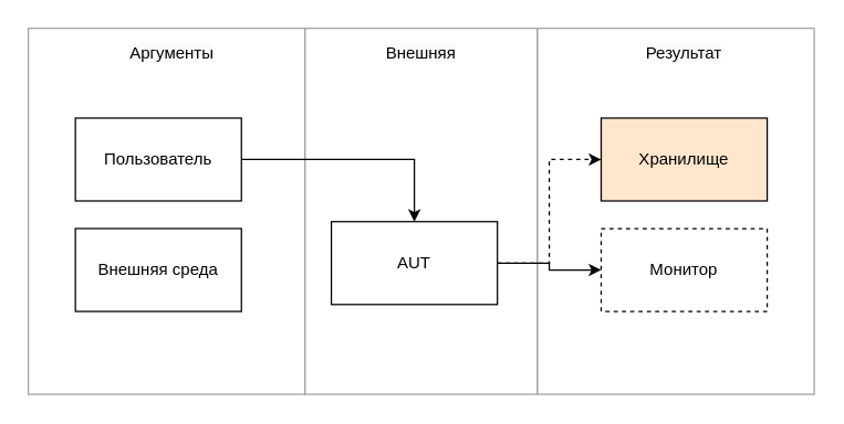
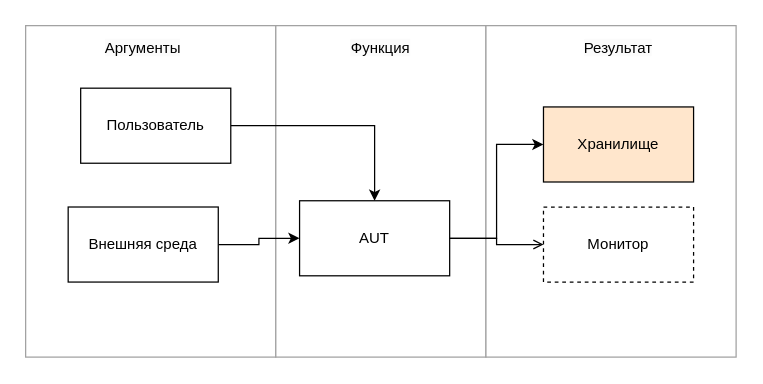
- <mxCell id="15" value="&lt;span style=&quot;color: rgb(0, 0, 0); font-family: Helvetica; font-size: 12px; font-style: normal; font-variant-ligatures: normal; font-variant-caps: normal; font-weight: 400; letter-spacing: normal; orphans: 2; text-indent: 0px; text-transform: none; widows: 2; word-spacing: 0px; -webkit-text-stroke-width: 0px; white-space: normal; background-color: rgb(251, 251, 251); text-decoration-thickness: initial; text-decoration-style: initial; text-decoration-color: initial; float: none; display: inline !important;&quot;&gt;Внешняя&lt;/span&gt;" style="text;whiteSpace=wrap;html=1;align=center;" parent="1" vertex="1"><mxGeometry x="251" y="24" width="106" height="36" as="geometry" /></mxCell>
+ <mxCell id="15" value="&lt;span style=&quot;color: rgb(0, 0, 0); font-family: Helvetica; font-size: 12px; font-style: normal; font-variant-ligatures: normal; font-variant-caps: normal; font-weight: 400; letter-spacing: normal; orphans: 2; text-indent: 0px; text-transform: none; widows: 2; word-spacing: 0px; -webkit-text-stroke-width: 0px; white-space: normal; background-color: rgb(251, 251, 251); text-decoration-thickness: initial; text-decoration-style: initial; text-decoration-color: initial; float: none; display: inline !important;&quot;&gt;Функция&lt;/span&gt;" style="text;whiteSpace=wrap;html=1;align=center;" parent="1" vertex="1"><mxGeometry x="251" y="24" width="106" height="36" as="geometry" /></mxCell>
- <mxCell id="14" value="&lt;span style=&quot;color: rgb(0, 0, 0); font-family: Helvetica; font-size: 12px; font-style: normal; font-variant-ligatures: normal; font-variant-caps: normal; font-weight: 400; letter-spacing: normal; orphans: 2; text-indent: 0px; text-transform: none; widows: 2; word-spacing: 0px; -webkit-text-stroke-width: 0px; white-space: normal; background-color: rgb(251, 251, 251); text-decoration-thickness: initial; text-decoration-style: initial; text-decoration-color: initial; float: none; display: inline !important;&quot;&gt;Аргументы&lt;/span&gt;" style="text;whiteSpace=wrap;html=1;align=center;" parent="1" vertex="1"><mxGeometry x="71" y="24" width="106" height="36" as="geometry" /></mxCell>
+ <mxCell id="14" value="&lt;span style=&quot;color: rgb(0, 0, 0); font-family: Helvetica; font-size: 12px; font-style: normal; font-variant-ligatures: normal; font-variant-caps: normal; font-weight: 400; letter-spacing: normal; orphans: 2; text-indent: 0px; text-transform: none; widows: 2; word-spacing: 0px; -webkit-text-stroke-width: 0px; white-space: normal; background-color: rgb(251, 251, 251); text-decoration-thickness: initial; text-decoration-style: initial; text-decoration-color: initial; float: none; display: inline !important;&quot;&gt;Аргументы&lt;/span&gt;" style="text;whiteSpace=wrap;html=1;align=center;" parent="1" vertex="1"><mxGeometry x="61" y="24" width="106" height="36" as="geometry" /></mxCell>
- <mxCell id="8" value="Пользователь" style="rounded=0;whiteSpace=wrap;html=1;" parent="1" vertex="1"><mxGeometry x="54" y="85" width="120" height="60" as="geometry" /></mxCell>
+ <mxCell id="8" value="Пользователь" style="rounded=0;whiteSpace=wrap;html=1;" parent="1" vertex="1"><mxGeometry x="64" y="70" width="120" height="60" as="geometry" /></mxCell>
- <mxCell id="11" value="" style="edgeStyle=orthogonalEdgeStyle;rounded=0;orthogonalLoop=1;jettySize=auto;html=1;entryX=0;entryY=0.5;entryDx=0;entryDy=0;exitX=1;exitY=0.5;exitDx=0;exitDy=0;dashed=1;" parent="1" source="6" target="9" edge="1"><mxGeometry relative="1" as="geometry"><mxPoint x="374" y="165" as="sourcePoint" /><mxPoint x="444" y="205" as="targetPoint" /></mxGeometry></mxCell>
+ <mxCell id="11" value="" style="edgeStyle=orthogonalEdgeStyle;rounded=0;orthogonalLoop=1;jettySize=auto;html=1;entryX=0;entryY=0.5;entryDx=0;entryDy=0;exitX=1;exitY=0.5;exitDx=0;exitDy=0;" parent="1" source="6" target="9" edge="1"><mxGeometry relative="1" as="geometry"><mxPoint x="374" y="165" as="sourcePoint" /><mxPoint x="444" y="205" as="targetPoint" /></mxGeometry></mxCell>
+ <mxCell id="12" style="edgeStyle=orthogonalEdgeStyle;rounded=0;orthogonalLoop=1;jettySize=auto;html=1;entryX=0;entryY=0.5;entryDx=0;entryDy=0;" parent="1" source="13" target="6" edge="1"><mxGeometry relative="1" as="geometry" /></mxCell>
- <mxCell id="5" value="" style="edgeStyle=orthogonalEdgeStyle;rounded=0;orthogonalLoop=1;jettySize=auto;html=1;entryX=0;entryY=0.5;entryDx=0;entryDy=0;" parent="1" source="6" target="10" edge="1"><mxGeometry relative="1" as="geometry" /></mxCell>
+ <mxCell id="5" value="" style="edgeStyle=orthogonalEdgeStyle;rounded=0;orthogonalLoop=1;jettySize=auto;html=1;entryX=0;entryY=0.5;entryDx=0;entryDy=0;endArrow=open;" parent="1" source="6" target="10" edge="1"><mxGeometry relative="1" as="geometry" /></mxCell>
